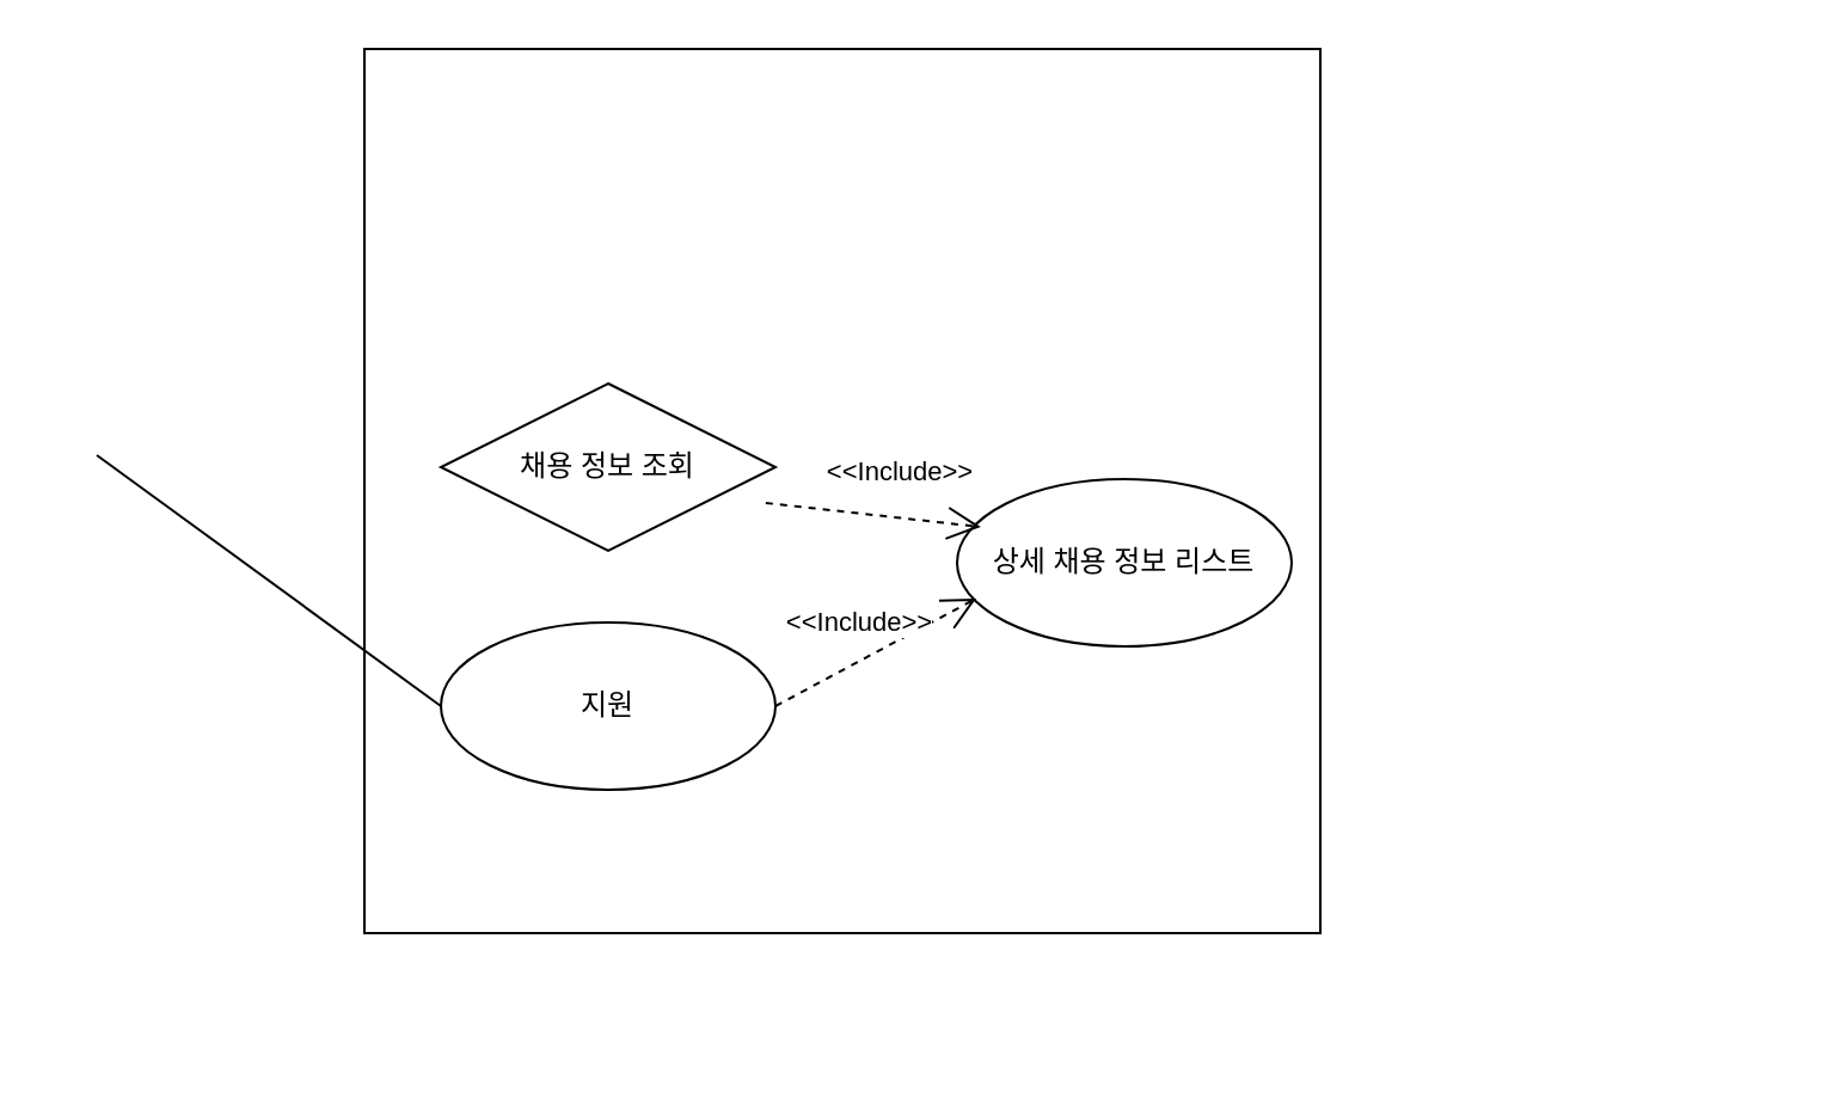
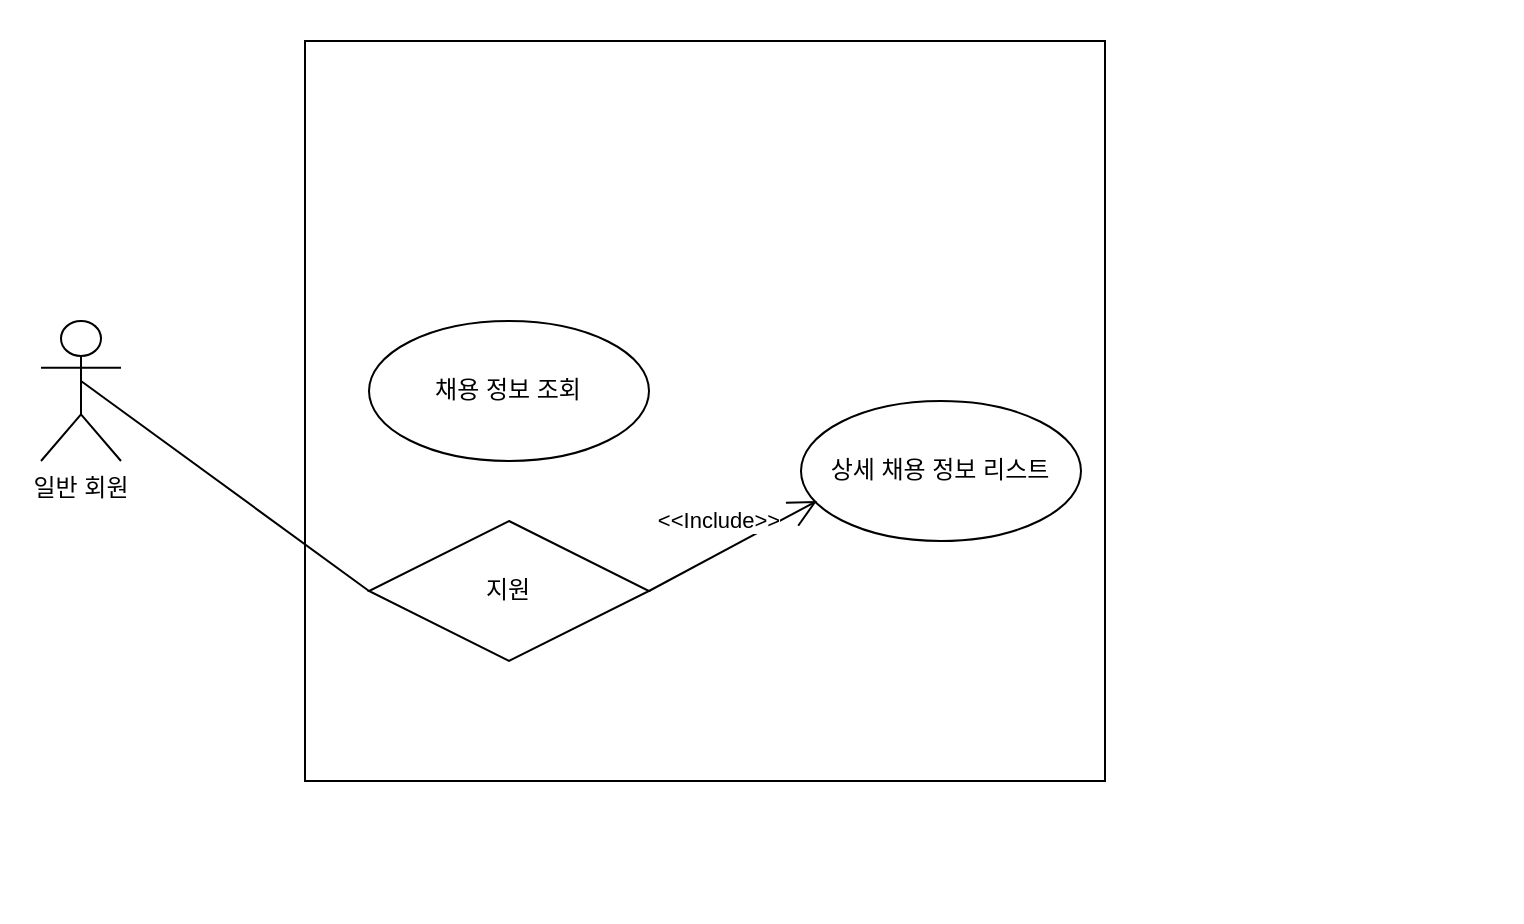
+ <mxCell id="4" value="일반 회원" style="shape=umlActor;verticalLabelPosition=bottom;verticalAlign=top;html=1;" parent="3" vertex="1"><mxGeometry y="60" width="40" height="70" as="geometry" /></mxCell>
- <mxCell id="6" value="채용 정보 조회" style="rhombus;whiteSpace=wrap;html=1;" parent="5" vertex="1"><mxGeometry x="110" width="140" height="70" as="geometry" /></mxCell>
+ <mxCell id="6" value="채용 정보 조회" style="ellipse;whiteSpace=wrap;html=1;" parent="5" vertex="1"><mxGeometry x="110" width="140" height="70" as="geometry" /></mxCell>
- <mxCell id="11" value="&amp;lt;&amp;lt;Include&amp;gt;&amp;gt;" style="endArrow=open;endSize=12;dashed=1;html=1;rounded=0;exitX=0.971;exitY=0.714;exitDx=0;exitDy=0;entryX=0.071;entryY=0.286;entryDx=0;entryDy=0;entryPerimeter=0;exitPerimeter=0;" parent="3" source="6" target="9" edge="1"><mxGeometry x="0.201" y="19" width="160" relative="1" as="geometry"><mxPoint x="400" y="55" as="sourcePoint" /><mxPoint x="324" y="115" as="targetPoint" /><mxPoint as="offset" /></mxGeometry></mxCell>
- <mxCell id="10" value="&amp;lt;&amp;lt;Include&amp;gt;&amp;gt;" style="endArrow=open;endSize=12;dashed=1;html=1;rounded=0;exitX=1;exitY=0.5;exitDx=0;exitDy=0;entryX=0.057;entryY=0.714;entryDx=0;entryDy=0;entryPerimeter=0;" parent="3" source="8" target="9" edge="1"><mxGeometry x="-0.015" y="14" width="160" relative="1" as="geometry"><mxPoint x="380" y="230" as="sourcePoint" /><mxPoint x="304" y="290" as="targetPoint" /><mxPoint as="offset" /></mxGeometry></mxCell>
+ <mxCell id="10" value="&amp;lt;&amp;lt;Include&amp;gt;&amp;gt;" style="endArrow=open;endSize=12;dashed=0;html=1;rounded=0;exitX=1;exitY=0.5;exitDx=0;exitDy=0;entryX=0.057;entryY=0.714;entryDx=0;entryDy=0;entryPerimeter=0;" parent="3" source="8" target="9" edge="1"><mxGeometry x="-0.015" y="14" width="160" relative="1" as="geometry"><mxPoint x="380" y="230" as="sourcePoint" /><mxPoint x="304" y="290" as="targetPoint" /><mxPoint as="offset" /></mxGeometry></mxCell>
- <mxCell id="8" value="지원" style="ellipse;whiteSpace=wrap;html=1;" parent="7" vertex="1"><mxGeometry x="110" width="140" height="70" as="geometry" /></mxCell>
+ <mxCell id="8" value="지원" style="rhombus;whiteSpace=wrap;html=1;" parent="7" vertex="1"><mxGeometry x="110" width="140" height="70" as="geometry" /></mxCell>
